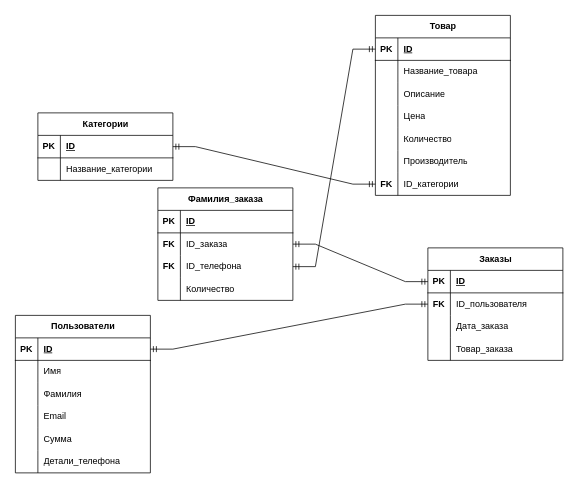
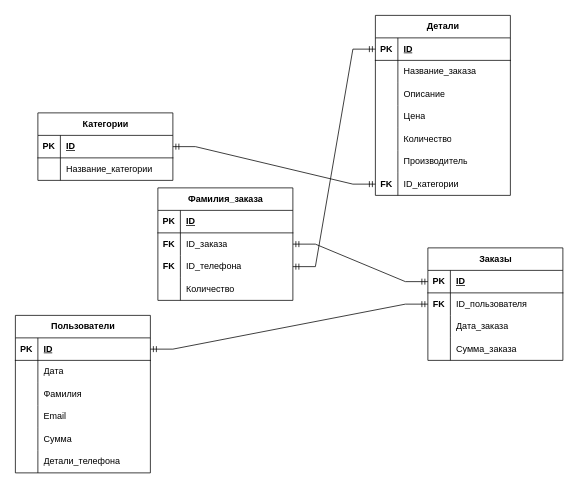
- <mxCell id="9" value="Товар" style="shape=table;startSize=30;container=1;collapsible=1;childLayout=tableLayout;fixedRows=1;rowLines=0;fontStyle=1;align=center;resizeLast=1;html=1;" parent="1" vertex="1"><mxGeometry x="500" y="20" width="180" height="240" as="geometry" /></mxCell>
+ <mxCell id="9" value="Детали" style="shape=table;startSize=30;container=1;collapsible=1;childLayout=tableLayout;fixedRows=1;rowLines=0;fontStyle=1;align=center;resizeLast=1;html=1;" parent="1" vertex="1"><mxGeometry x="500" y="20" width="180" height="240" as="geometry" /></mxCell>
- <mxCell id="15" value="Название_товара" style="shape=partialRectangle;connectable=0;fillColor=none;top=0;left=0;bottom=0;right=0;align=left;spacingLeft=6;overflow=hidden;whiteSpace=wrap;html=1;" parent="13" vertex="1"><mxGeometry x="30" width="150" height="30" as="geometry"><mxRectangle width="150" height="30" as="alternateBounds" /></mxGeometry></mxCell>
+ <mxCell id="15" value="Название_заказа" style="shape=partialRectangle;connectable=0;fillColor=none;top=0;left=0;bottom=0;right=0;align=left;spacingLeft=6;overflow=hidden;whiteSpace=wrap;html=1;" parent="13" vertex="1"><mxGeometry x="30" width="150" height="30" as="geometry"><mxRectangle width="150" height="30" as="alternateBounds" /></mxGeometry></mxCell>
- <mxCell id="75" value="Товар_заказа " style="shape=partialRectangle;connectable=0;fillColor=none;top=0;left=0;bottom=0;right=0;align=left;spacingLeft=6;overflow=hidden;whiteSpace=wrap;html=1;" parent="73" vertex="1"><mxGeometry x="30" width="150" height="30" as="geometry"><mxRectangle width="150" height="30" as="alternateBounds" /></mxGeometry></mxCell>
+ <mxCell id="75" value="Сумма_заказа " style="shape=partialRectangle;connectable=0;fillColor=none;top=0;left=0;bottom=0;right=0;align=left;spacingLeft=6;overflow=hidden;whiteSpace=wrap;html=1;" parent="73" vertex="1"><mxGeometry x="30" width="150" height="30" as="geometry"><mxRectangle width="150" height="30" as="alternateBounds" /></mxGeometry></mxCell>
- <mxCell id="37" value="Имя " style="shape=partialRectangle;connectable=0;fillColor=none;top=0;left=0;bottom=0;right=0;align=left;spacingLeft=6;overflow=hidden;whiteSpace=wrap;html=1;" parent="35" vertex="1"><mxGeometry x="30" width="150" height="30" as="geometry"><mxRectangle width="150" height="30" as="alternateBounds" /></mxGeometry></mxCell>
+ <mxCell id="37" value="Дата " style="shape=partialRectangle;connectable=0;fillColor=none;top=0;left=0;bottom=0;right=0;align=left;spacingLeft=6;overflow=hidden;whiteSpace=wrap;html=1;" parent="35" vertex="1"><mxGeometry x="30" width="150" height="30" as="geometry"><mxRectangle width="150" height="30" as="alternateBounds" /></mxGeometry></mxCell>
